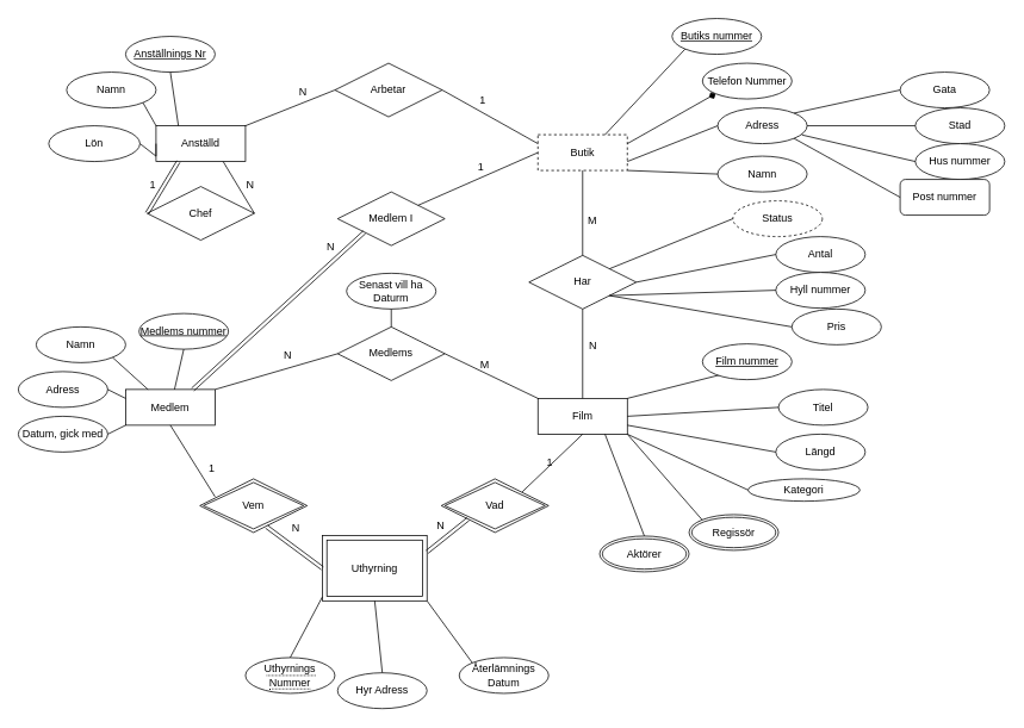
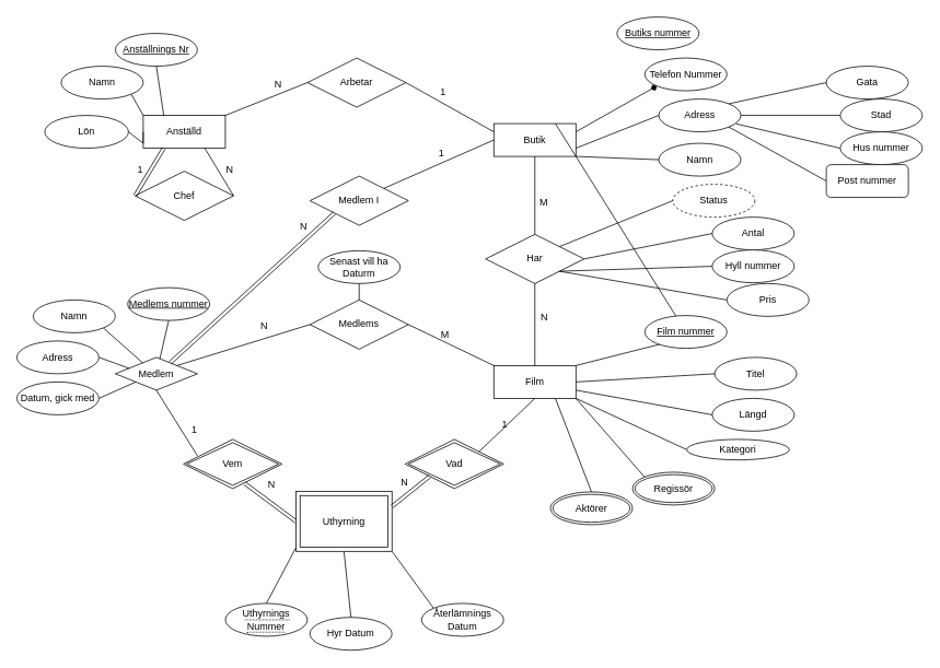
- <mxCell id="7" value="" style="endArrow=none;html=1;rounded=0;exitX=0.75;exitY=0;exitDx=0;exitDy=0;entryX=0;entryY=1;entryDx=0;entryDy=0;" parent="1" source="2" target="5" edge="1"><mxGeometry relative="1" as="geometry"><mxPoint x="677" y="120" as="sourcePoint" /><mxPoint x="947" y="180" as="targetPoint" /></mxGeometry></mxCell>
+ <mxCell id="7" value="" style="endArrow=none;html=1;rounded=0;exitX=0.75;exitY=0;exitDx=0;exitDy=0;" parent="1" source="2" target="99" edge="1"><mxGeometry relative="1" as="geometry"><mxPoint x="677" y="120" as="sourcePoint" /><mxPoint x="947" y="180" as="targetPoint" /></mxGeometry></mxCell>
- <mxCell id="2" value="Butik" style="whiteSpace=wrap;html=1;align=center;dashed=1;" parent="1" vertex="1"><mxGeometry x="601" y="150" width="100" height="40" as="geometry" /></mxCell>
+ <mxCell id="2" value="Butik" style="whiteSpace=wrap;html=1;align=center;" parent="1" vertex="1"><mxGeometry x="601" y="150" width="100" height="40" as="geometry" /></mxCell>
- <mxCell id="14" value="Medlem&lt;br&gt;" style="whiteSpace=wrap;html=1;align=center;" parent="1" vertex="1"><mxGeometry x="140" y="435" width="100" height="40" as="geometry" /></mxCell>
+ <mxCell id="14" value="Medlem&lt;br&gt;" style="rhombus;whiteSpace=wrap;html=1;align=center;" parent="1" vertex="1"><mxGeometry x="140" y="435" width="100" height="40" as="geometry" /></mxCell>
- <mxCell id="48" value="Hyr Adress" style="ellipse;whiteSpace=wrap;html=1;align=center;" parent="1" vertex="1"><mxGeometry x="377" y="752" width="100" height="40" as="geometry" /></mxCell>
+ <mxCell id="48" value="Hyr Datum" style="ellipse;whiteSpace=wrap;html=1;align=center;" parent="1" vertex="1"><mxGeometry x="377" y="752" width="100" height="40" as="geometry" /></mxCell>
